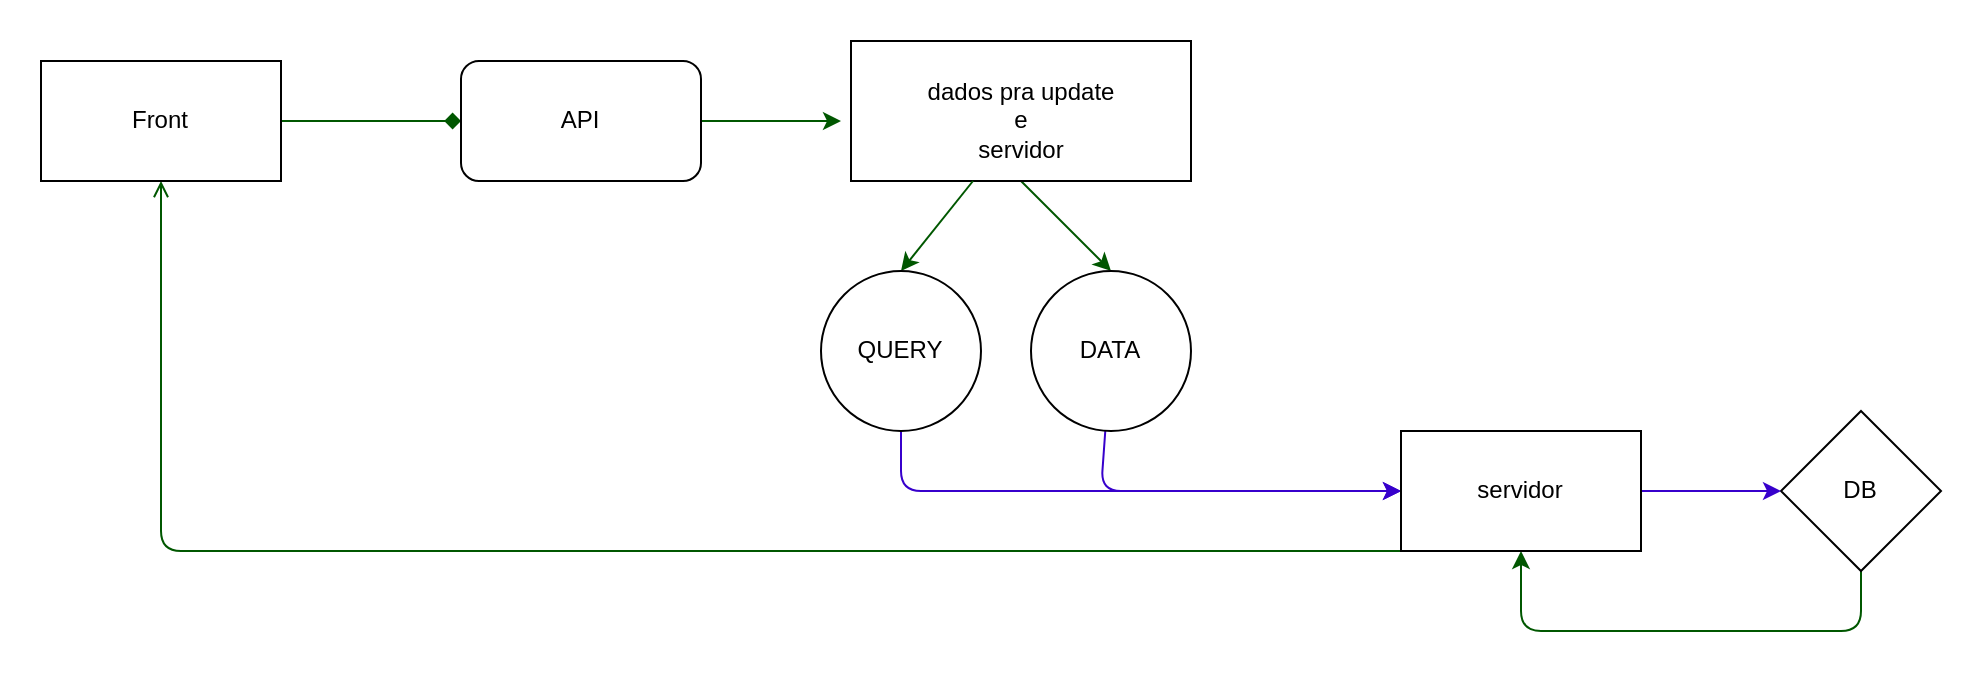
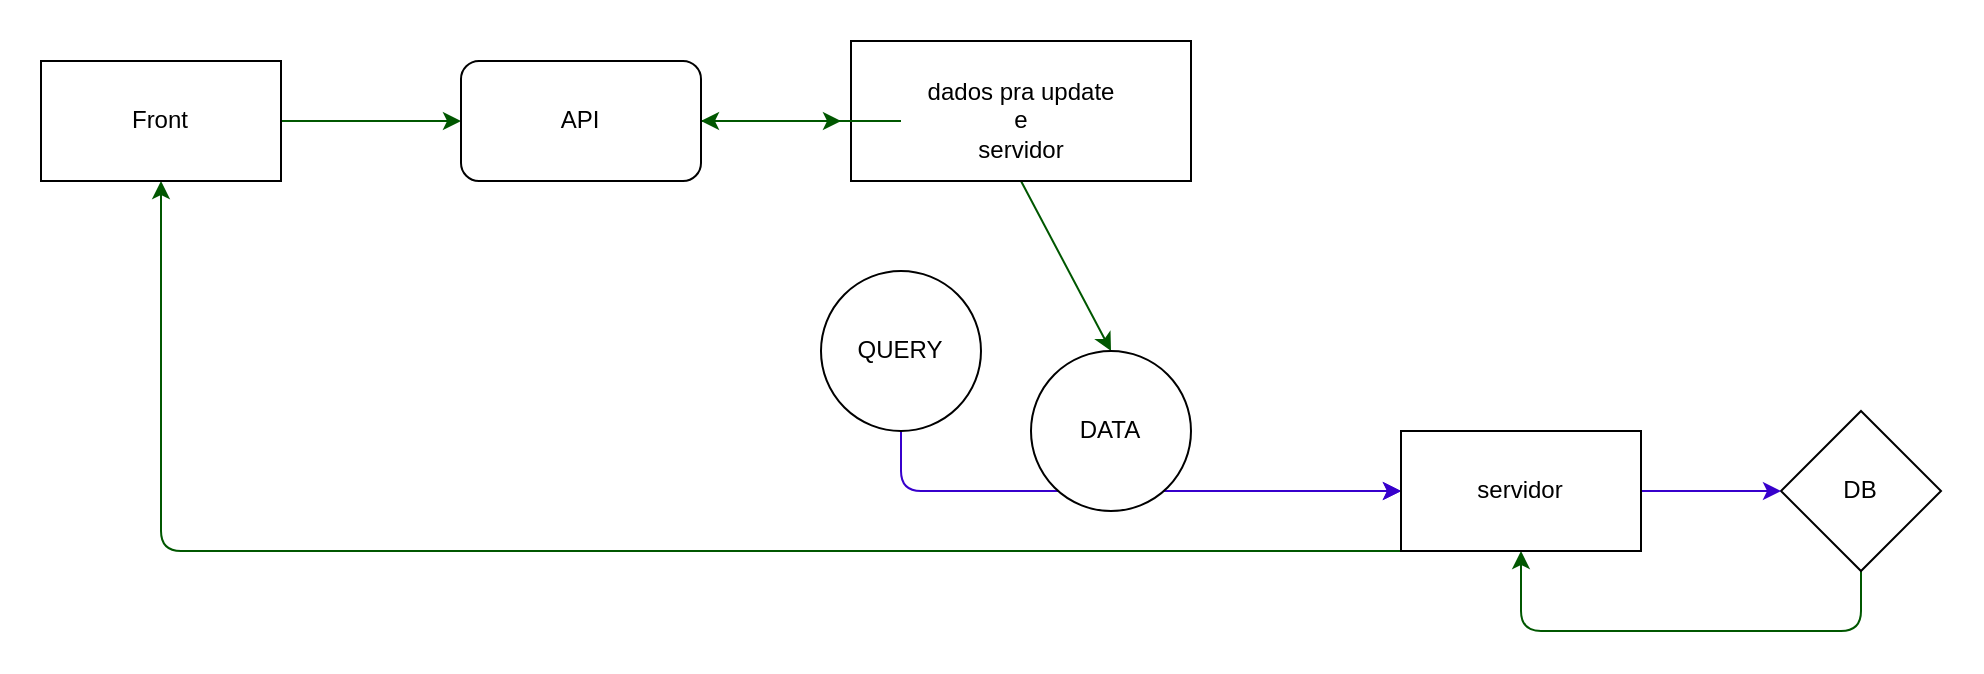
- <mxCell id="15" style="edgeStyle=none;html=1;entryX=0;entryY=0.5;entryDx=0;entryDy=0;fillColor=#008a00;strokeColor=#005700;endArrow=diamond;" edge="1" parent="1" source="16" target="18"><mxGeometry relative="1" as="geometry" /></mxCell>
+ <mxCell id="15" style="edgeStyle=none;html=1;entryX=0;entryY=0.5;entryDx=0;entryDy=0;fillColor=#008a00;strokeColor=#005700;" edge="1" parent="1" source="16" target="18"><mxGeometry relative="1" as="geometry" /></mxCell>
- <mxCell id="13" style="edgeStyle=none;html=1;exitX=0;exitY=1;exitDx=0;exitDy=0;entryX=0.5;entryY=1;entryDx=0;entryDy=0;fillColor=#008a00;strokeColor=#005700;endArrow=open;" edge="1" parent="1" source="14" target="16"><mxGeometry relative="1" as="geometry"><mxPoint x="80" y="274.667" as="targetPoint" /><Array as="points"><mxPoint x="80" y="275" /></Array></mxGeometry></mxCell>
+ <mxCell id="13" style="edgeStyle=none;html=1;exitX=0;exitY=1;exitDx=0;exitDy=0;entryX=0.5;entryY=1;entryDx=0;entryDy=0;fillColor=#008a00;strokeColor=#005700;" edge="1" parent="1" source="14" target="16"><mxGeometry relative="1" as="geometry"><mxPoint x="80" y="274.667" as="targetPoint" /><Array as="points"><mxPoint x="80" y="275" /></Array></mxGeometry></mxCell>
- <mxCell id="4" style="edgeStyle=none;html=1;entryX=0.5;entryY=0;entryDx=0;entryDy=0;fillColor=#008a00;strokeColor=#005700;" edge="1" parent="1" source="5" target="7"><mxGeometry relative="1" as="geometry" /></mxCell>
+ <mxCell id="4" style="edgeStyle=none;html=1;fillColor=#008a00;strokeColor=#005700;" edge="1" parent="1" source="5" target="18"><mxGeometry relative="1" as="geometry" /></mxCell>
- <mxCell id="9" value="DATA" style="ellipse;whiteSpace=wrap;html=1;" vertex="1" parent="1"><mxGeometry x="515" y="135" width="80" height="80" as="geometry" /></mxCell>
+ <mxCell id="9" value="DATA" style="ellipse;whiteSpace=wrap;html=1;" vertex="1" parent="1"><mxGeometry x="515" y="175" width="80" height="80" as="geometry" /></mxCell>
